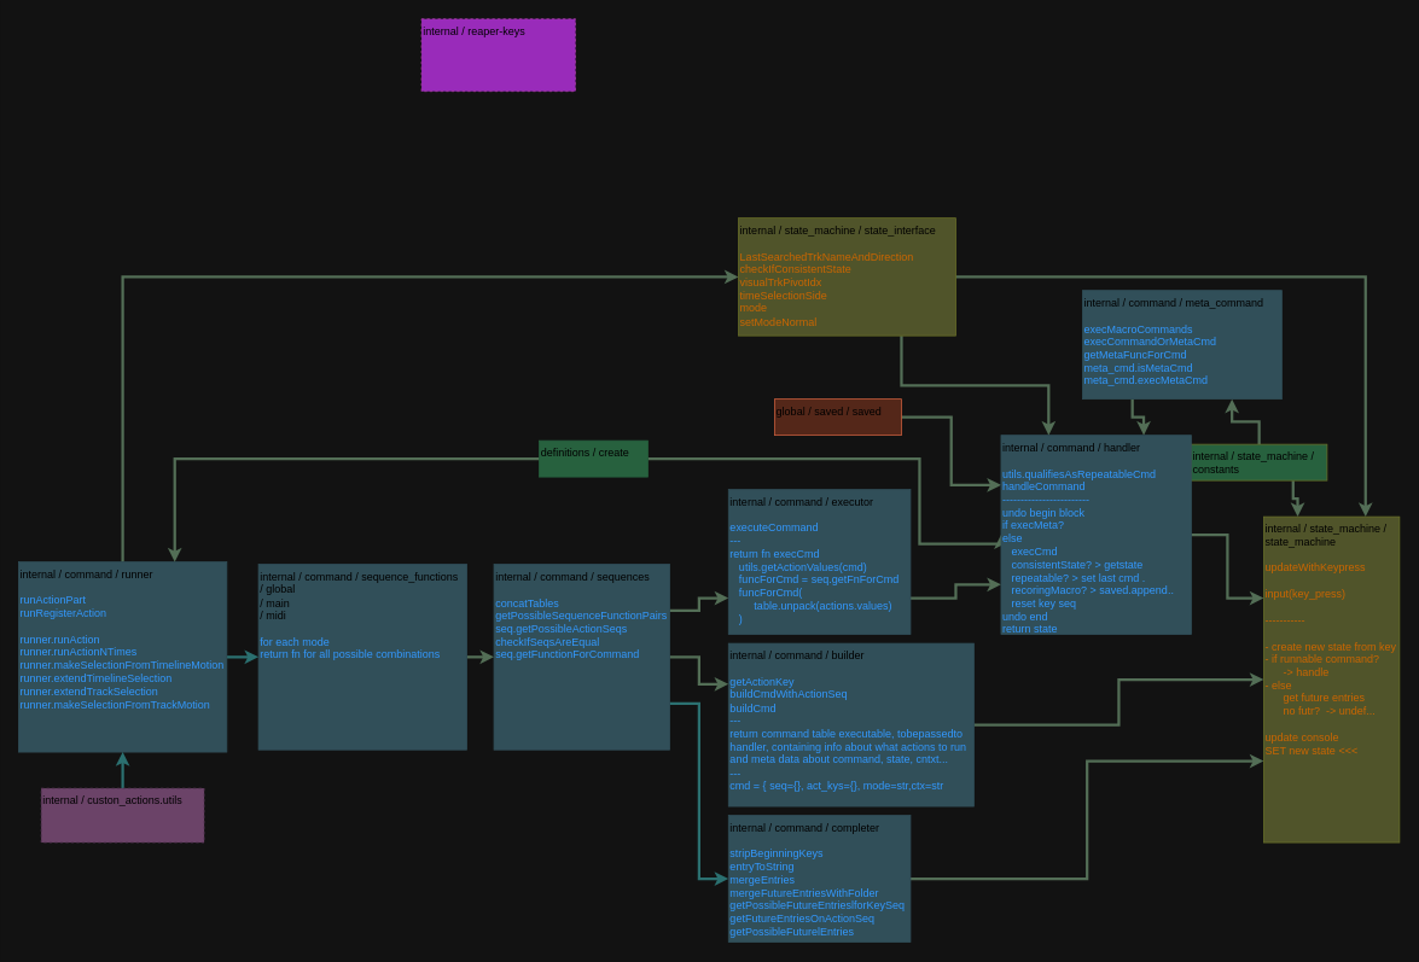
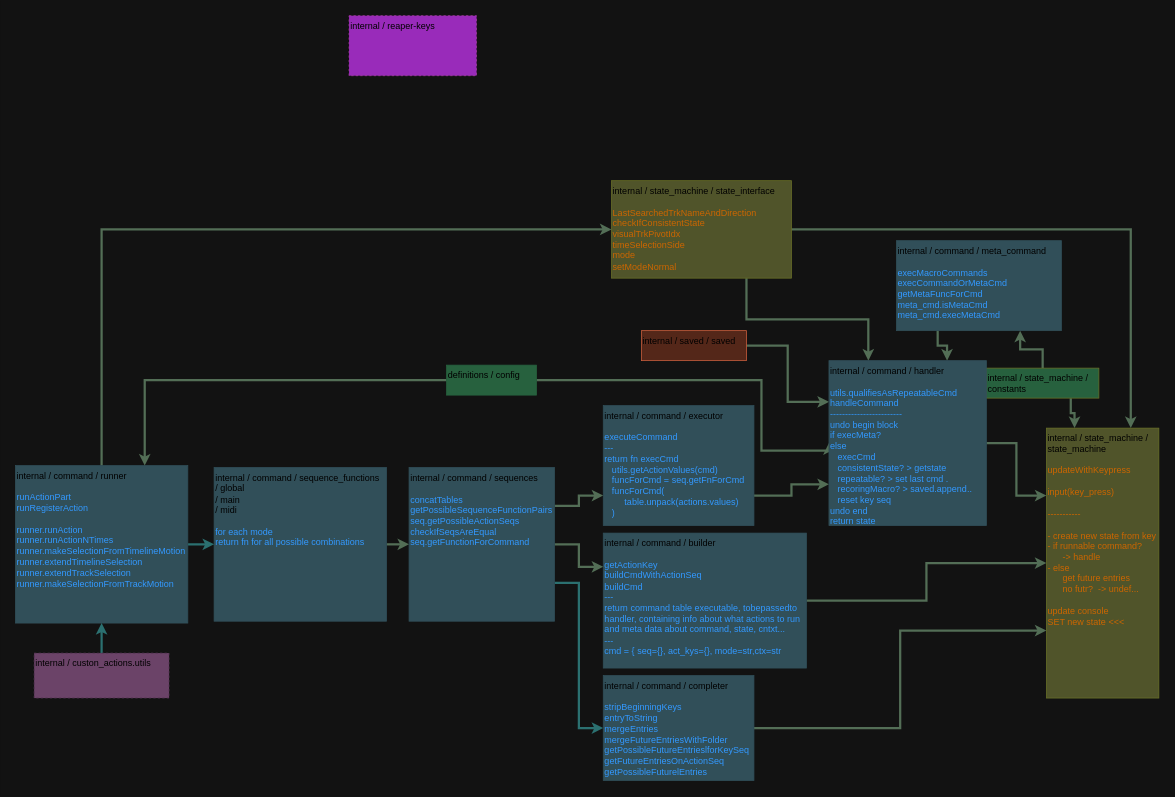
- <mxCell id="23" value="&lt;div&gt;&lt;span&gt;global / saved / saved&lt;/span&gt;&lt;/div&gt;" style="rounded=0;whiteSpace=wrap;html=1;align=left;fillColor=#542719;verticalAlign=top;strokeColor=#CF603E;" parent="1" vertex="1"><mxGeometry x="855" y="440" width="140" height="40" as="geometry" /></mxCell>
+ <mxCell id="23" value="&lt;div&gt;&lt;span&gt;internal / saved / saved&lt;/span&gt;&lt;/div&gt;" style="rounded=0;whiteSpace=wrap;html=1;align=left;fillColor=#542719;verticalAlign=top;strokeColor=#CF603E;" parent="1" vertex="1"><mxGeometry x="855" y="440" width="140" height="40" as="geometry" /></mxCell>
- <mxCell id="28" value="definitions / create" style="rounded=0;whiteSpace=wrap;html=1;align=left;fillColor=#27613E;labelPosition=center;verticalLabelPosition=middle;verticalAlign=top;strokeColor=#27613E;" parent="1" vertex="1"><mxGeometry x="595" y="486" width="120" height="40" as="geometry" /></mxCell>
+ <mxCell id="28" value="definitions / config" style="rounded=0;whiteSpace=wrap;html=1;align=left;fillColor=#27613E;labelPosition=center;verticalLabelPosition=middle;verticalAlign=top;strokeColor=#27613E;" parent="1" vertex="1"><mxGeometry x="595" y="486" width="120" height="40" as="geometry" /></mxCell>
